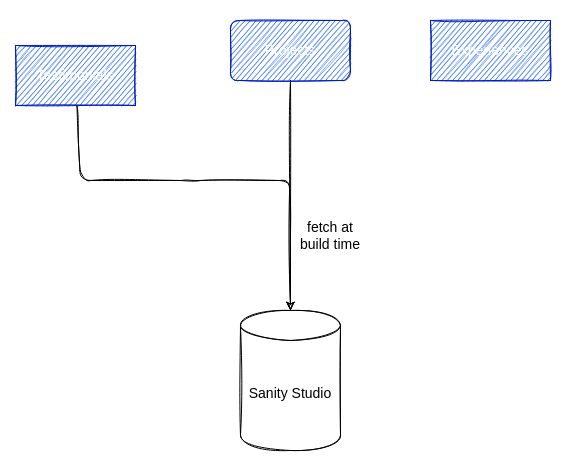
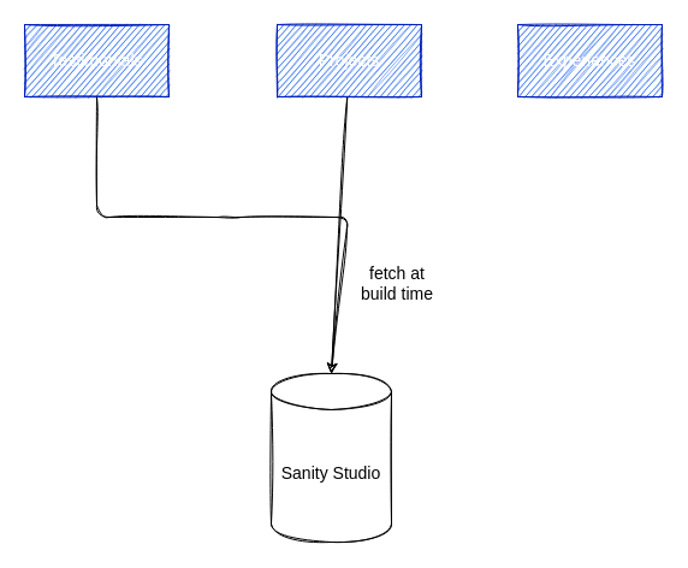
- <mxCell id="5" value="&lt;font style=&quot;font-size: 14px&quot;&gt;Projects&lt;/font&gt;" style="whiteSpace=wrap;html=1;sketch=1;fillColor=#0050ef;fontColor=#ffffff;strokeColor=#001DBC;rounded=1;" vertex="1" parent="1"><mxGeometry x="230" y="20" width="120" height="60" as="geometry" /></mxCell>
+ <mxCell id="5" value="&lt;font style=&quot;font-size: 14px&quot;&gt;Projects&lt;/font&gt;" style="rounded=0;whiteSpace=wrap;html=1;sketch=1;fillColor=#0050ef;fontColor=#ffffff;strokeColor=#001DBC;" vertex="1" parent="1"><mxGeometry x="230" y="20" width="120" height="60" as="geometry" /></mxCell>
- <mxCell id="3" value="&lt;font style=&quot;font-size: 14px&quot;&gt;Testimonials&lt;/font&gt;" style="rounded=0;whiteSpace=wrap;html=1;sketch=1;fillColor=#0050ef;fontColor=#ffffff;strokeColor=#001DBC;" vertex="1" parent="1"><mxGeometry x="15" y="45" width="120" height="60" as="geometry" /></mxCell>
+ <mxCell id="3" value="&lt;font style=&quot;font-size: 14px&quot;&gt;Testimonials&lt;/font&gt;" style="rounded=0;whiteSpace=wrap;html=1;sketch=1;fillColor=#0050ef;fontColor=#ffffff;strokeColor=#001DBC;" vertex="1" parent="1"><mxGeometry x="20" y="20" width="120" height="60" as="geometry" /></mxCell>
- <mxCell id="8" value="&lt;span&gt;Sanity Studio&lt;/span&gt;" style="shape=cylinder3;whiteSpace=wrap;html=1;boundedLbl=1;backgroundOutline=1;size=15;sketch=1;fontSize=14;" vertex="1" parent="1"><mxGeometry x="240" y="310" width="100" height="140" as="geometry" /></mxCell>
+ <mxCell id="8" value="&lt;span&gt;Sanity Studio&lt;/span&gt;" style="shape=cylinder3;whiteSpace=wrap;html=1;boundedLbl=1;backgroundOutline=1;size=15;sketch=1;fontSize=14;" vertex="1" parent="1"><mxGeometry x="225" y="310" width="100" height="140" as="geometry" /></mxCell>
